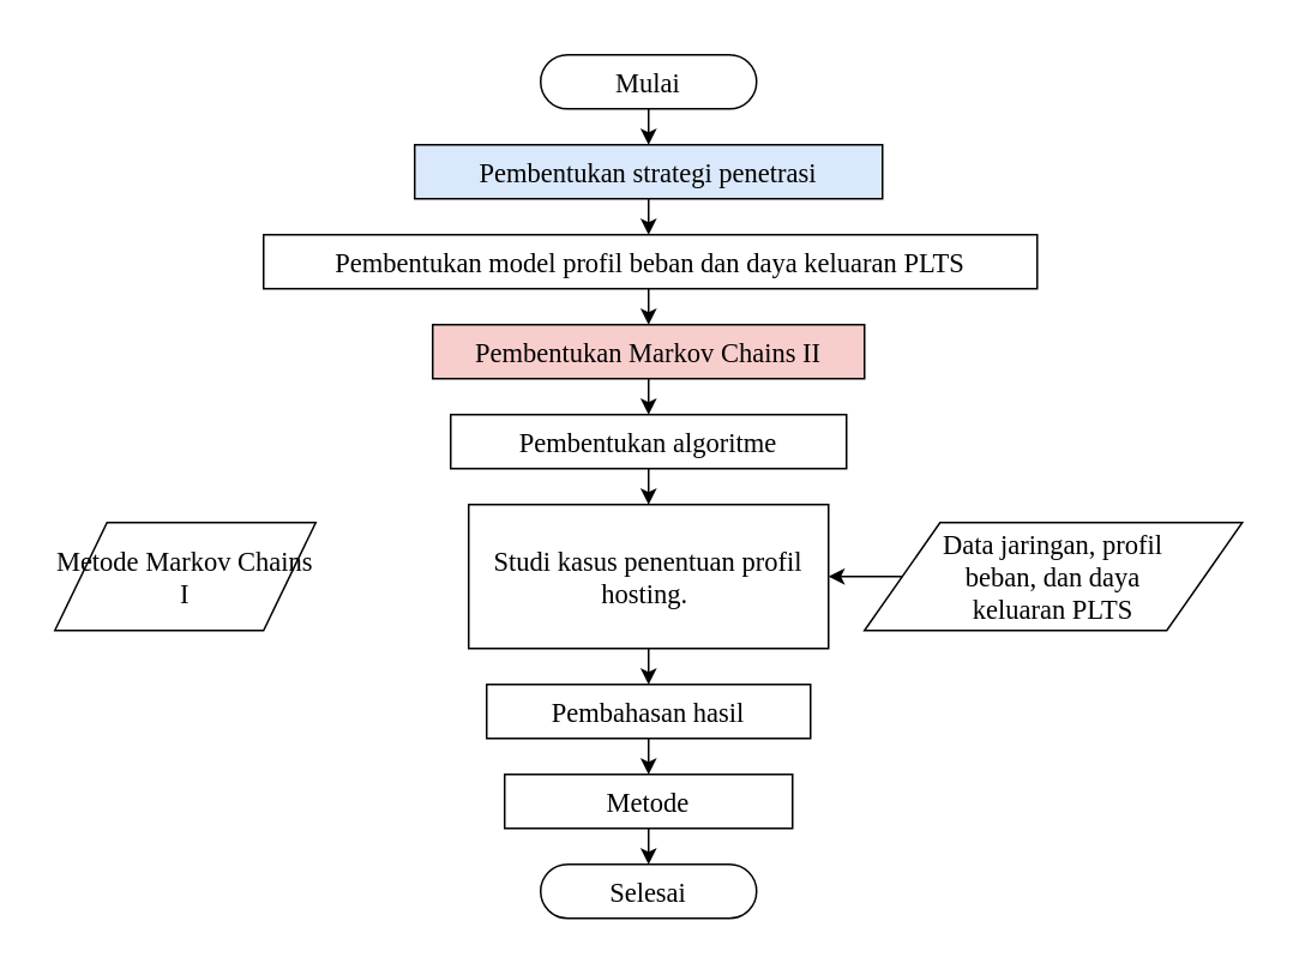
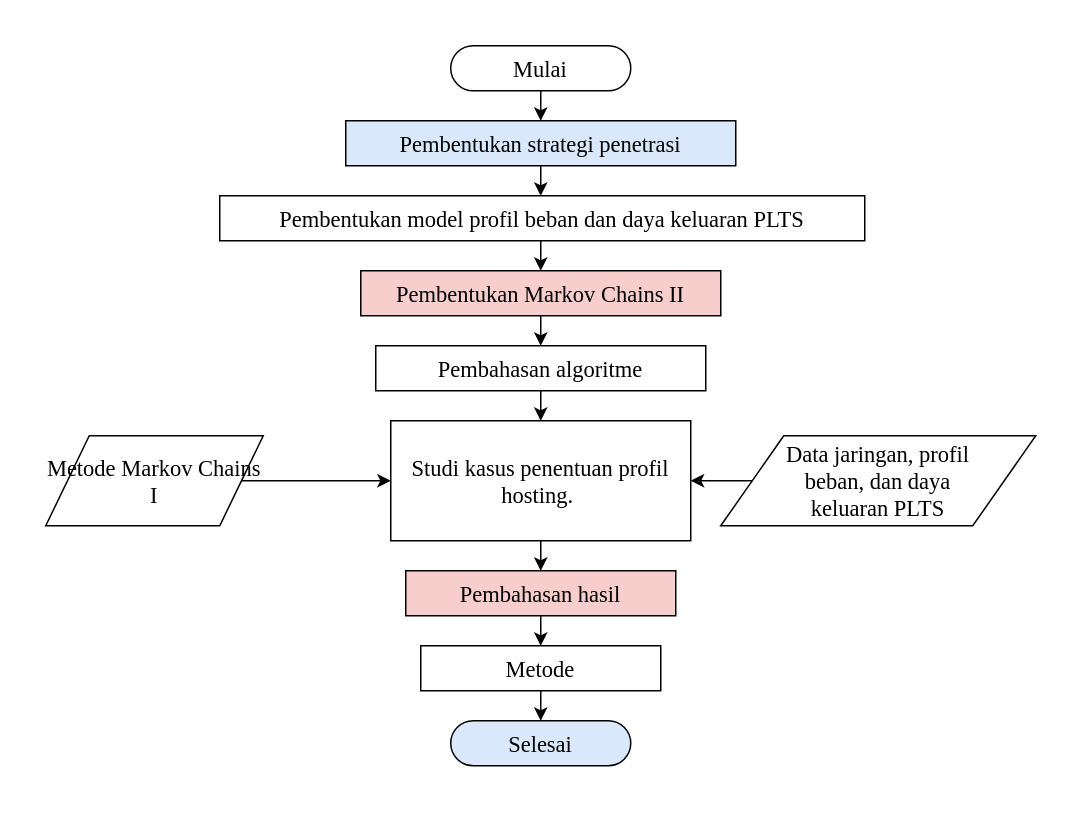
- <mxCell id="6" value="&lt;font face=&quot;Times New Roman&quot; style=&quot;font-size: 15px&quot;&gt;Pembentukan algoritme&lt;/font&gt;" style="rounded=0;whiteSpace=wrap;html=1;" parent="1" vertex="1"><mxGeometry x="250" y="230" width="220" height="30" as="geometry" /></mxCell>
+ <mxCell id="6" value="&lt;font face=&quot;Times New Roman&quot; style=&quot;font-size: 15px&quot;&gt;Pembahasan algoritme&lt;/font&gt;" style="rounded=0;whiteSpace=wrap;html=1;" parent="1" vertex="1"><mxGeometry x="250" y="230" width="220" height="30" as="geometry" /></mxCell>
+ <mxCell id="21" value="" style="endArrow=classic;html=1;exitX=1;exitY=0.5;exitDx=0;exitDy=0;entryX=0;entryY=0.5;entryDx=0;entryDy=0;" parent="1" source="9" target="8" edge="1"><mxGeometry width="50" height="50" relative="1" as="geometry"><mxPoint x="380" y="380" as="sourcePoint" /><mxPoint x="380" y="400" as="targetPoint" /></mxGeometry></mxCell>
- <mxCell id="10" value="&lt;font face=&quot;Times New Roman&quot; style=&quot;font-size: 15px&quot;&gt;Pembahasan hasil&lt;/font&gt;" style="rounded=0;whiteSpace=wrap;html=1;" parent="1" vertex="1"><mxGeometry x="270" y="380" width="180" height="30" as="geometry" /></mxCell>
+ <mxCell id="10" value="&lt;font face=&quot;Times New Roman&quot; style=&quot;font-size: 15px&quot;&gt;Pembahasan hasil&lt;/font&gt;" style="rounded=0;whiteSpace=wrap;html=1;fillColor=#f8cecc;" parent="1" vertex="1"><mxGeometry x="270" y="380" width="180" height="30" as="geometry" /></mxCell>
- <mxCell id="12" value="&lt;font face=&quot;Times New Roman&quot; style=&quot;font-size: 15px&quot;&gt;Selesai&lt;/font&gt;" style="rounded=1;whiteSpace=wrap;html=1;arcSize=50;" parent="1" vertex="1"><mxGeometry x="300" y="480" width="120" height="30" as="geometry" /></mxCell>
+ <mxCell id="12" value="&lt;font face=&quot;Times New Roman&quot; style=&quot;font-size: 15px&quot;&gt;Selesai&lt;/font&gt;" style="rounded=1;whiteSpace=wrap;html=1;arcSize=50;fillColor=#dae8fc;" parent="1" vertex="1"><mxGeometry x="300" y="480" width="120" height="30" as="geometry" /></mxCell>
